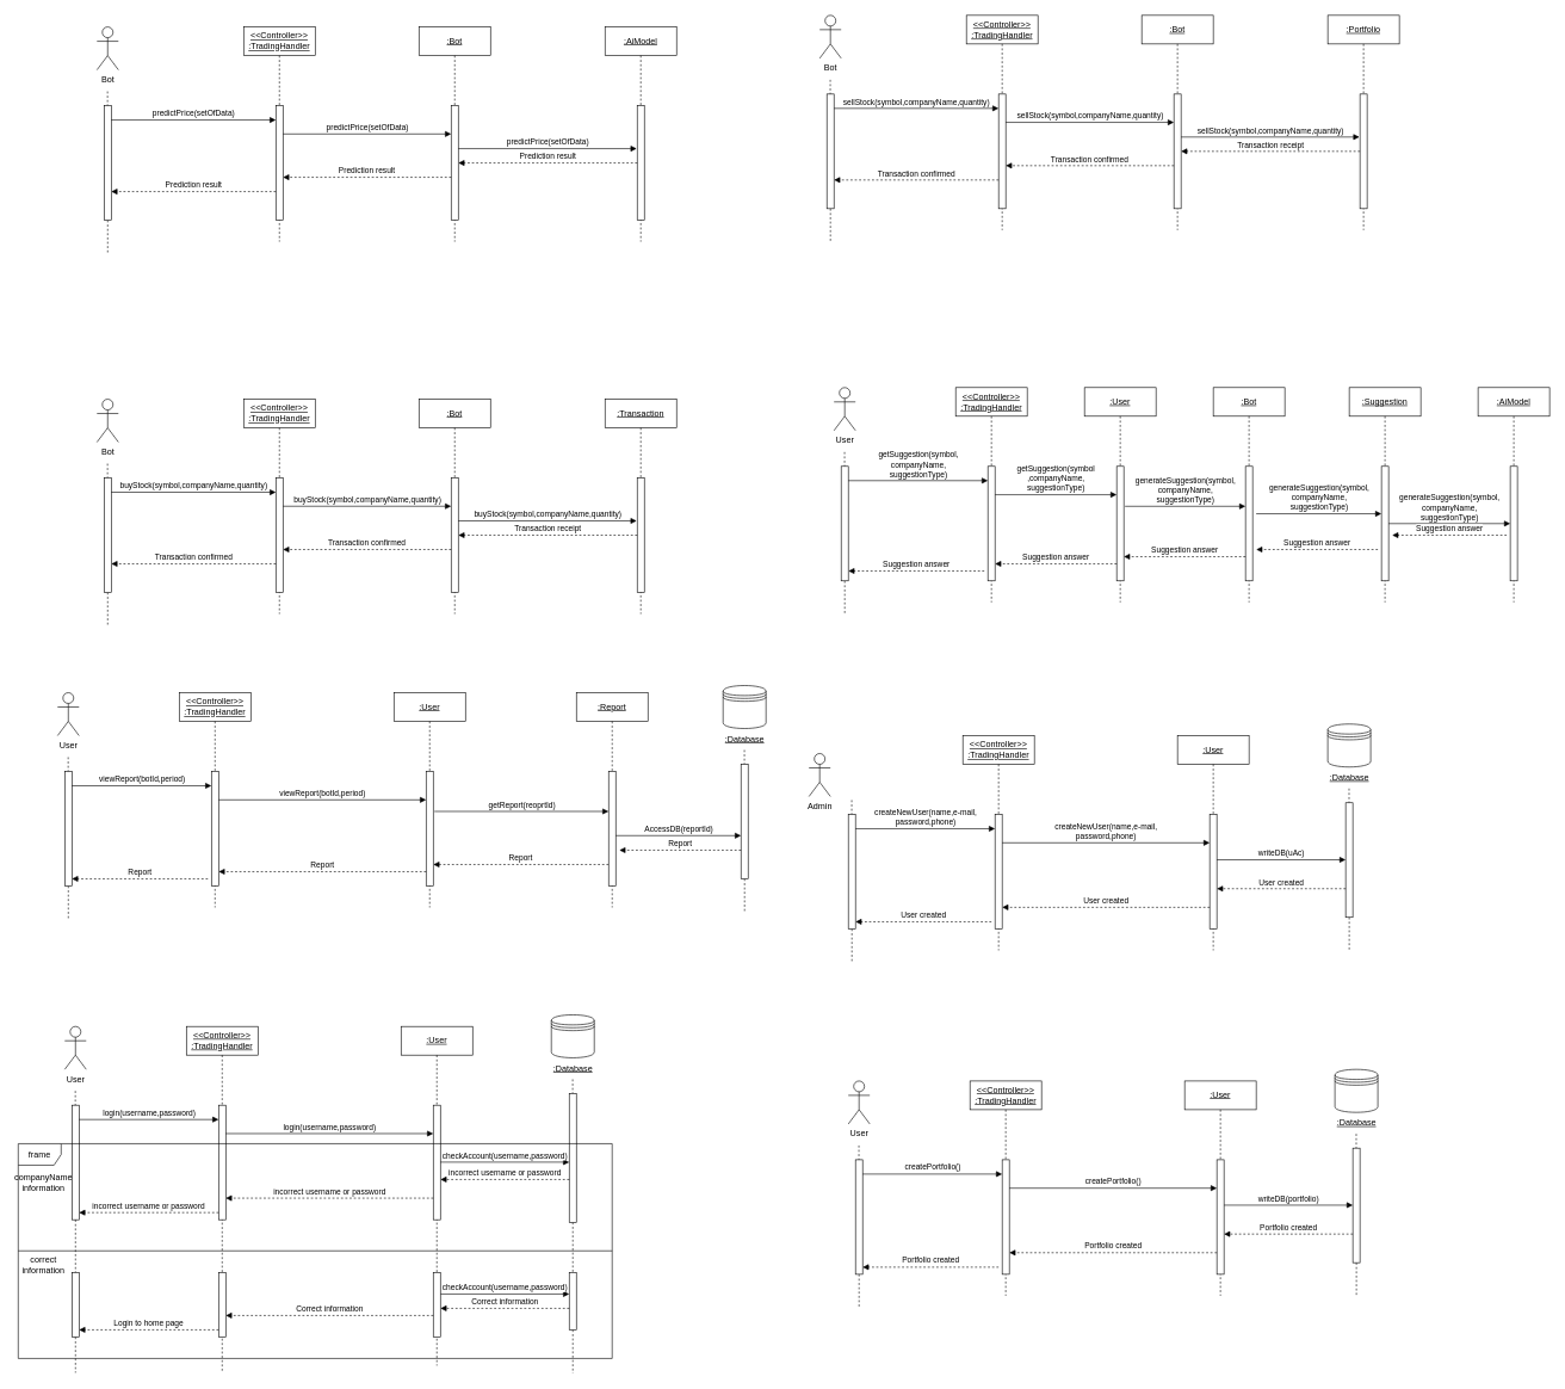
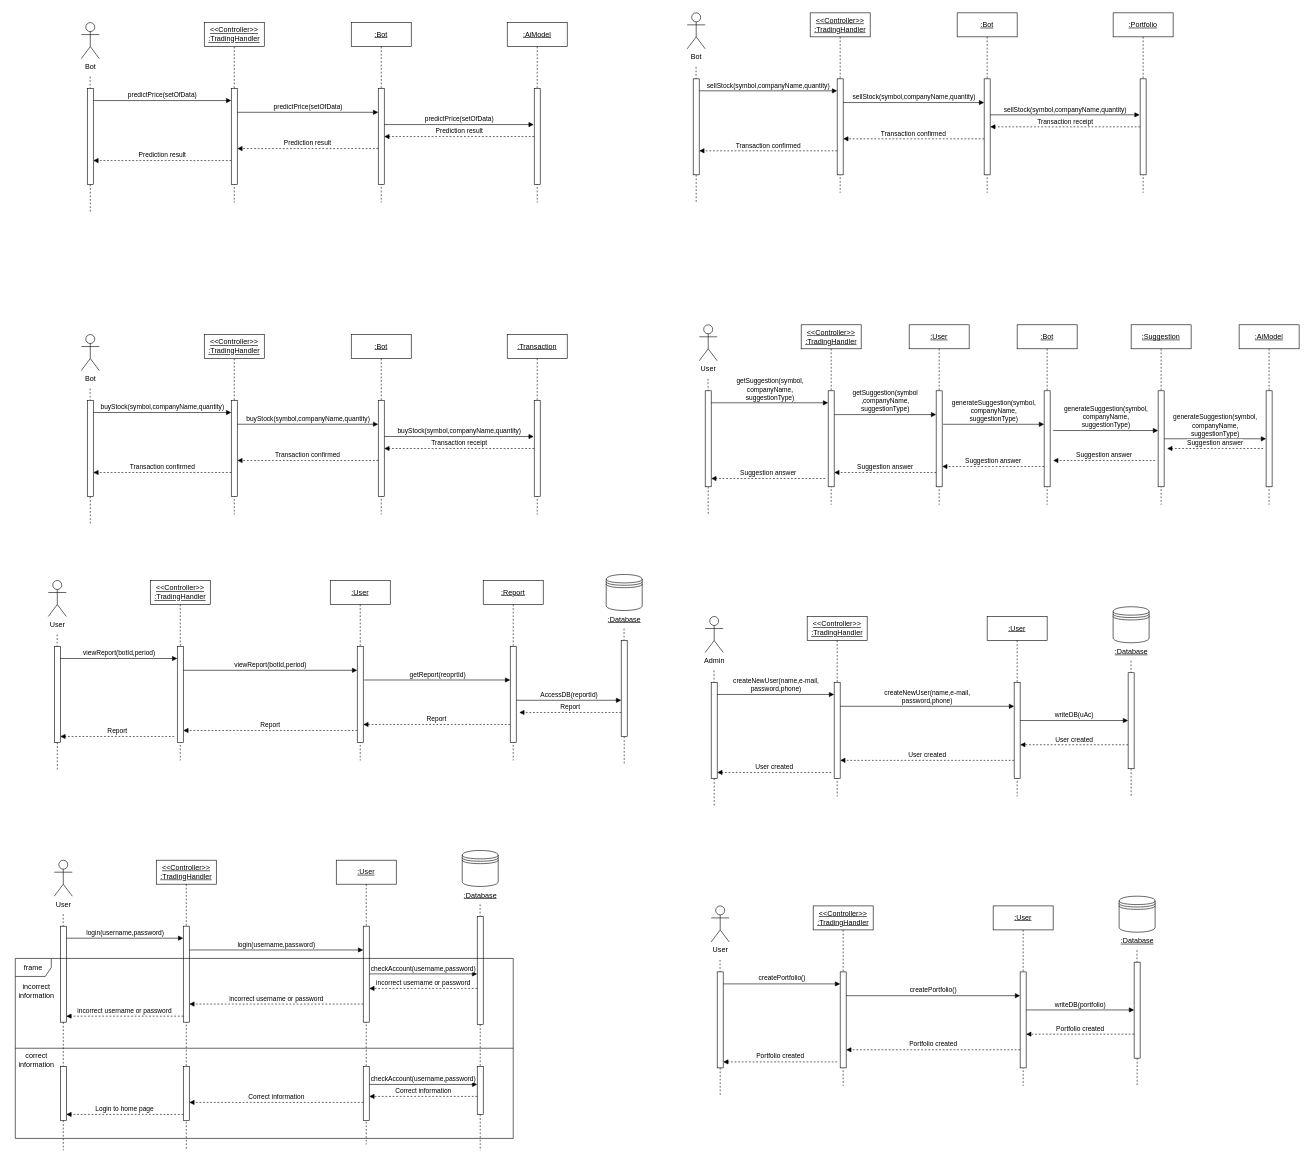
- <mxCell id="93" value="Admin" style="shape=umlActor;verticalLabelPosition=bottom;verticalAlign=top;html=1;outlineConnect=0;" vertex="1" parent="1"><mxGeometry x="1130" y="1052" width="30" height="60" as="geometry" /></mxCell>
+ <mxCell id="93" value="Admin" style="shape=umlActor;verticalLabelPosition=bottom;verticalAlign=top;html=1;outlineConnect=0;" vertex="1" parent="1"><mxGeometry x="1175" y="1027" width="30" height="60" as="geometry" /></mxCell>
- <mxCell id="142" value="&lt;div&gt;companyName&lt;/div&gt;&lt;div&gt;information&lt;br&gt;&lt;/div&gt;" style="text;html=1;align=center;verticalAlign=middle;resizable=0;points=[];autosize=1;strokeColor=none;fillColor=none;" vertex="1" parent="1"><mxGeometry x="20" y="1632" width="80" height="40" as="geometry" /></mxCell>
+ <mxCell id="142" value="&lt;div&gt;incorrect&lt;/div&gt;&lt;div&gt;information&lt;br&gt;&lt;/div&gt;" style="text;html=1;align=center;verticalAlign=middle;resizable=0;points=[];autosize=1;strokeColor=none;fillColor=none;" vertex="1" parent="1"><mxGeometry x="20" y="1632" width="80" height="40" as="geometry" /></mxCell>
